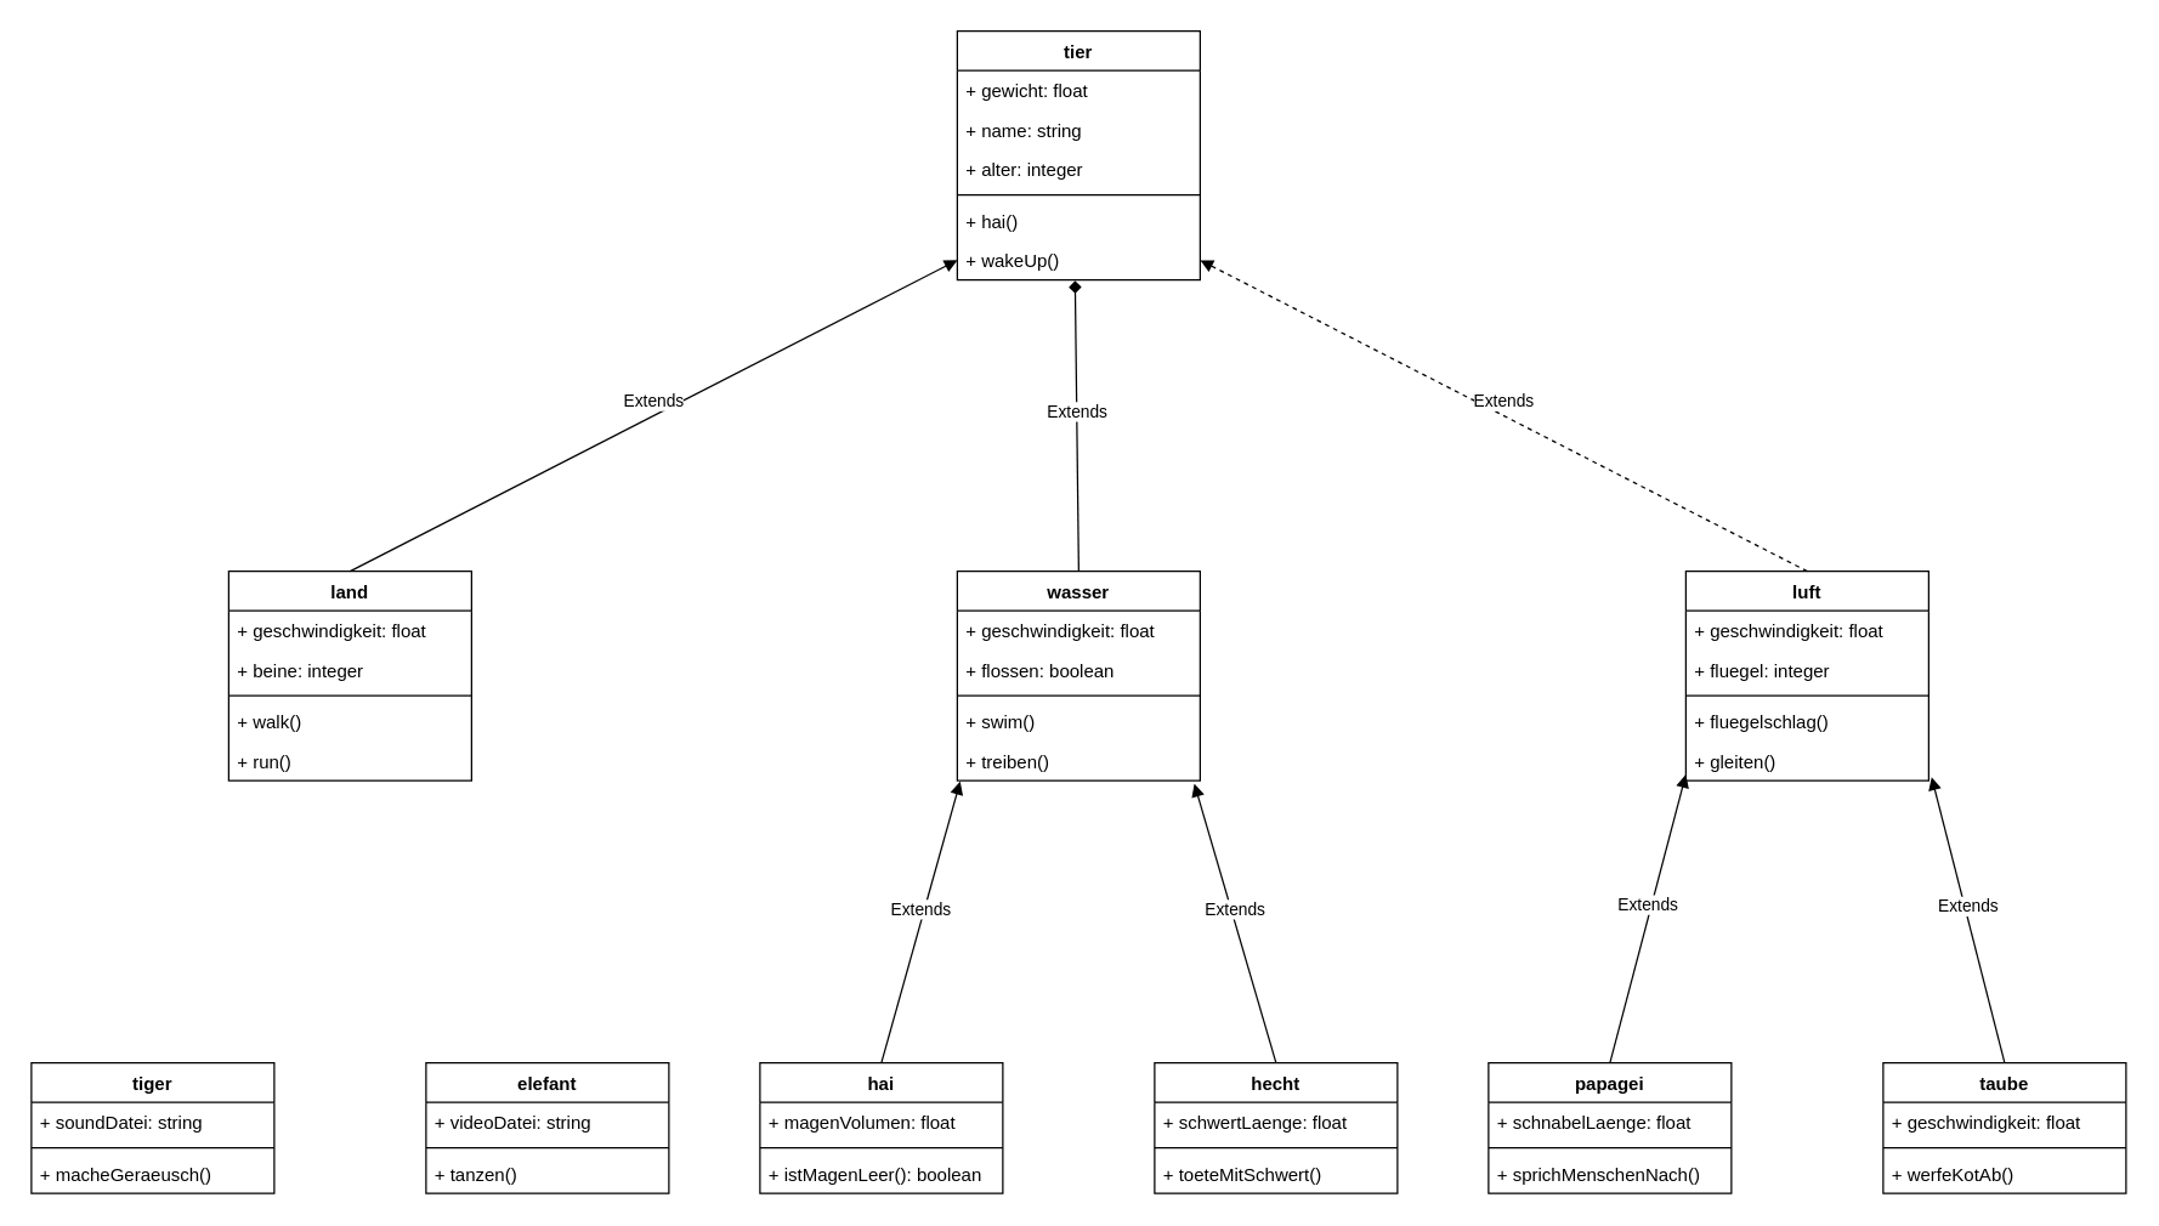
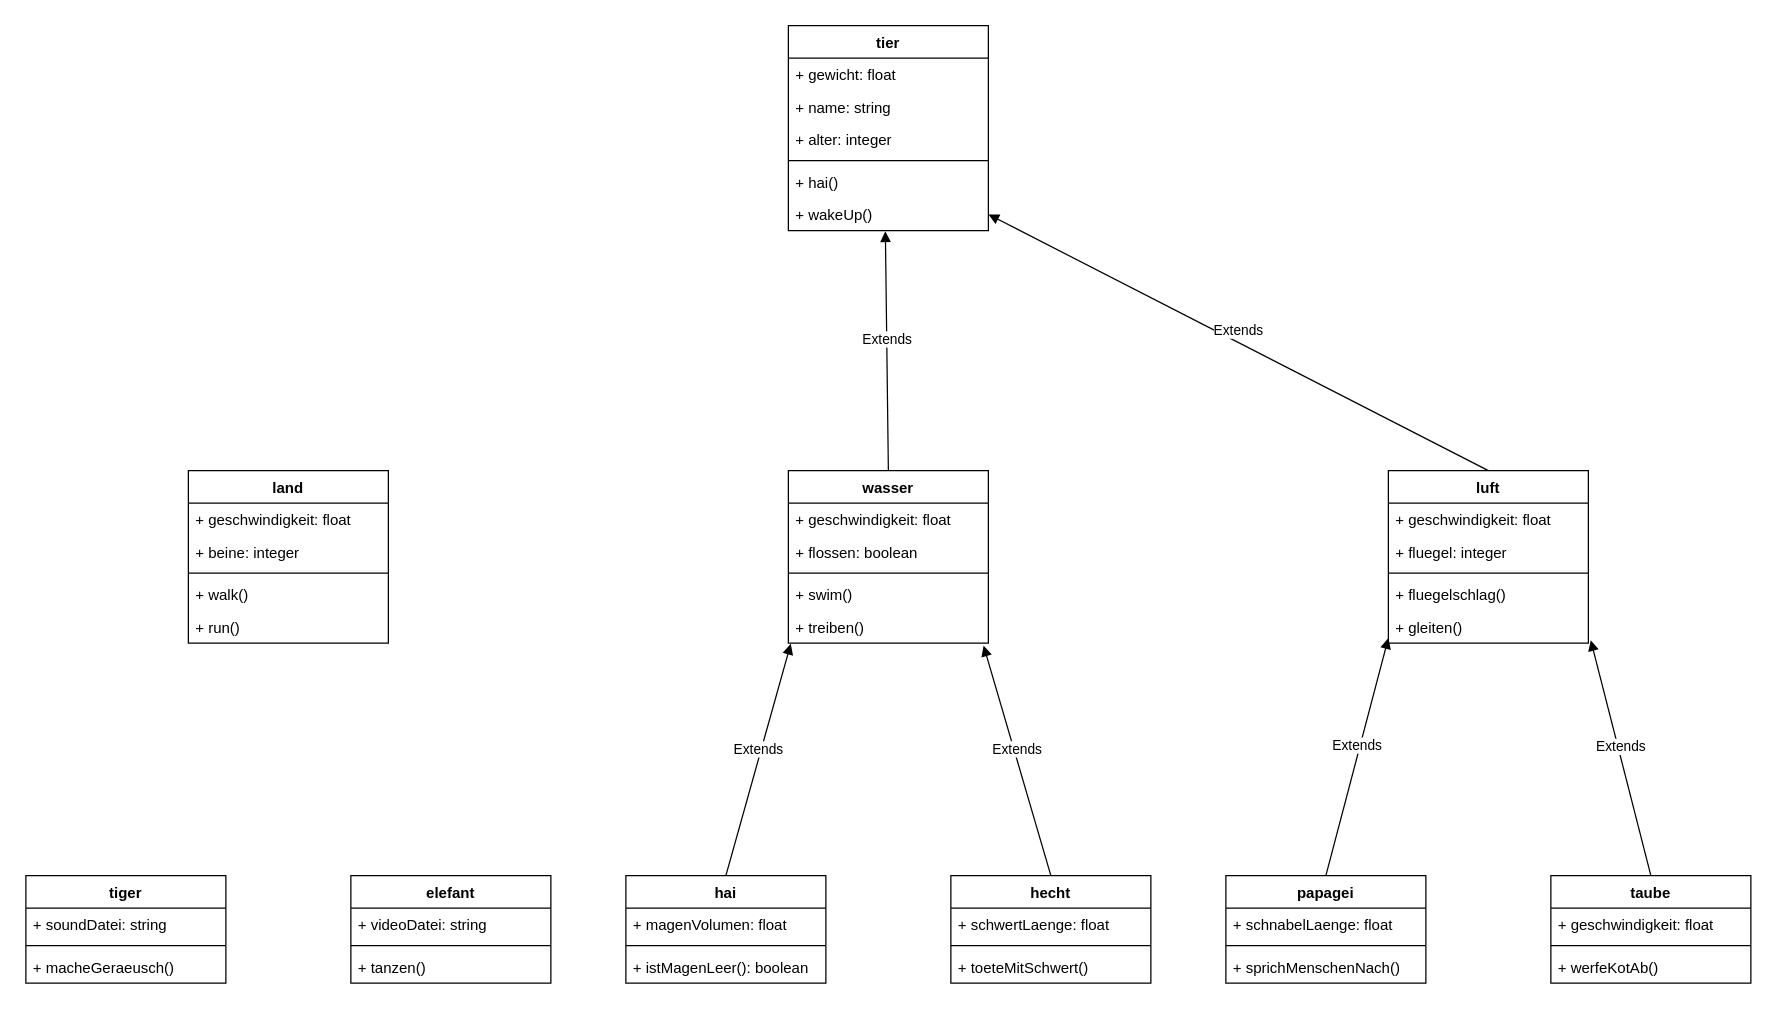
- <mxCell id="56" value="Extends" style="html=1;verticalAlign=bottom;endArrow=diamond;exitX=0.5;exitY=0;exitDx=0;exitDy=0;entryX=0.485;entryY=1.022;entryDx=0;entryDy=0;entryPerimeter=0;" edge="1" parent="1" source="39" target="8"><mxGeometry width="80" relative="1" as="geometry"><mxPoint x="380" y="720" as="sourcePoint" /><mxPoint x="326.16" y="536.002" as="targetPoint" /></mxGeometry></mxCell>
+ <mxCell id="56" value="Extends" style="html=1;verticalAlign=bottom;endArrow=block;exitX=0.5;exitY=0;exitDx=0;exitDy=0;entryX=0.485;entryY=1.022;entryDx=0;entryDy=0;entryPerimeter=0;" edge="1" parent="1" source="39" target="8"><mxGeometry width="80" relative="1" as="geometry"><mxPoint x="380" y="720" as="sourcePoint" /><mxPoint x="326.16" y="536.002" as="targetPoint" /></mxGeometry></mxCell>
- <mxCell id="55" value="Extends" style="html=1;verticalAlign=bottom;endArrow=block;exitX=0.5;exitY=0;exitDx=0;exitDy=0;entryX=0;entryY=0.5;entryDx=0;entryDy=0;" edge="1" parent="1" source="33" target="8"><mxGeometry width="80" relative="1" as="geometry"><mxPoint x="370" y="710" as="sourcePoint" /><mxPoint x="316.16" y="526.002" as="targetPoint" /></mxGeometry></mxCell>
- <mxCell id="57" value="Extends" style="html=1;verticalAlign=bottom;endArrow=block;exitX=0.5;exitY=0;exitDx=0;exitDy=0;entryX=1;entryY=0.5;entryDx=0;entryDy=0;dashed=1;" edge="1" parent="1" source="45" target="8"><mxGeometry width="80" relative="1" as="geometry"><mxPoint x="390" y="730" as="sourcePoint" /><mxPoint x="336.16" y="546.002" as="targetPoint" /></mxGeometry></mxCell>
+ <mxCell id="57" value="Extends" style="html=1;verticalAlign=bottom;endArrow=block;exitX=0.5;exitY=0;exitDx=0;exitDy=0;entryX=1;entryY=0.5;entryDx=0;entryDy=0;" edge="1" parent="1" source="45" target="8"><mxGeometry width="80" relative="1" as="geometry"><mxPoint x="390" y="730" as="sourcePoint" /><mxPoint x="336.16" y="546.002" as="targetPoint" /></mxGeometry></mxCell>
